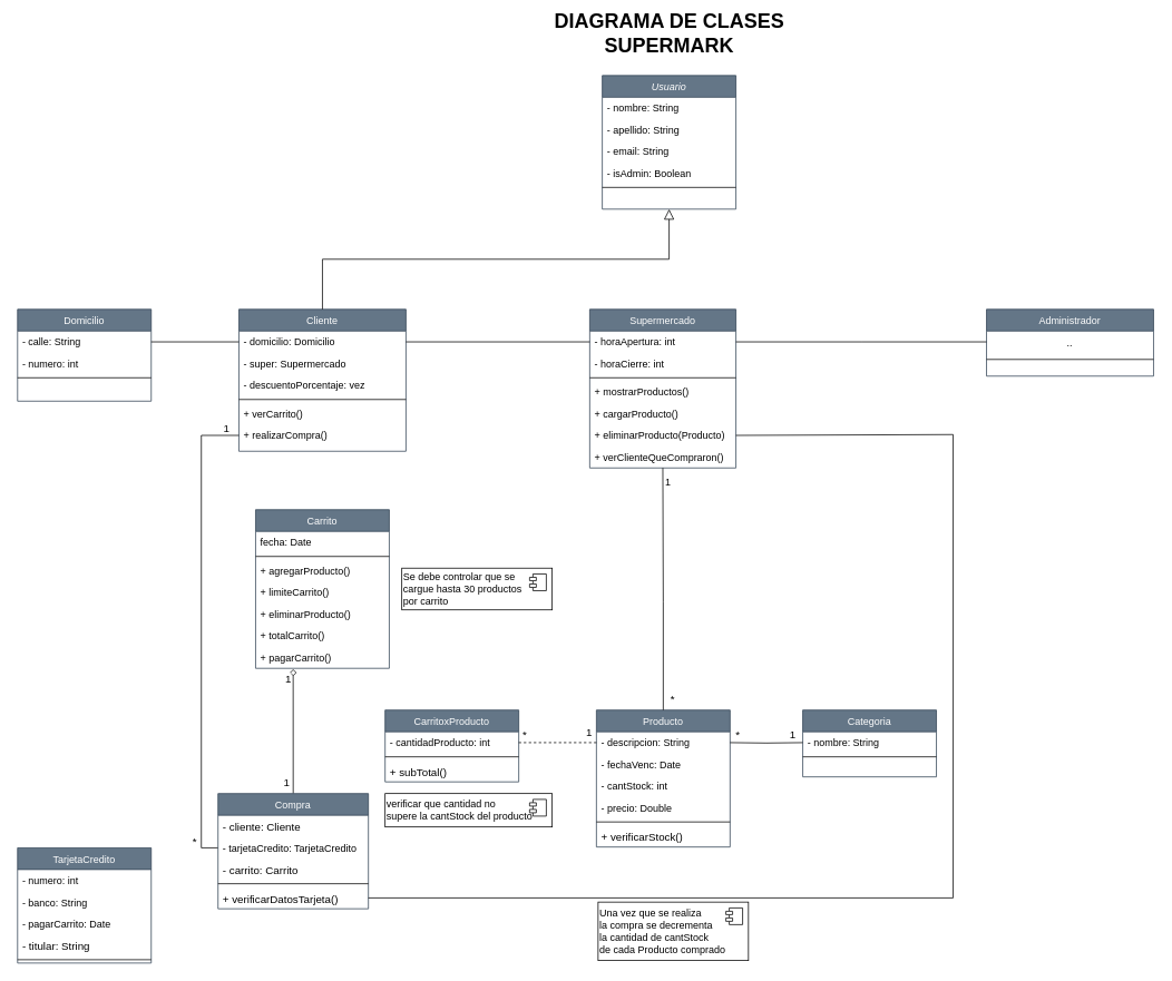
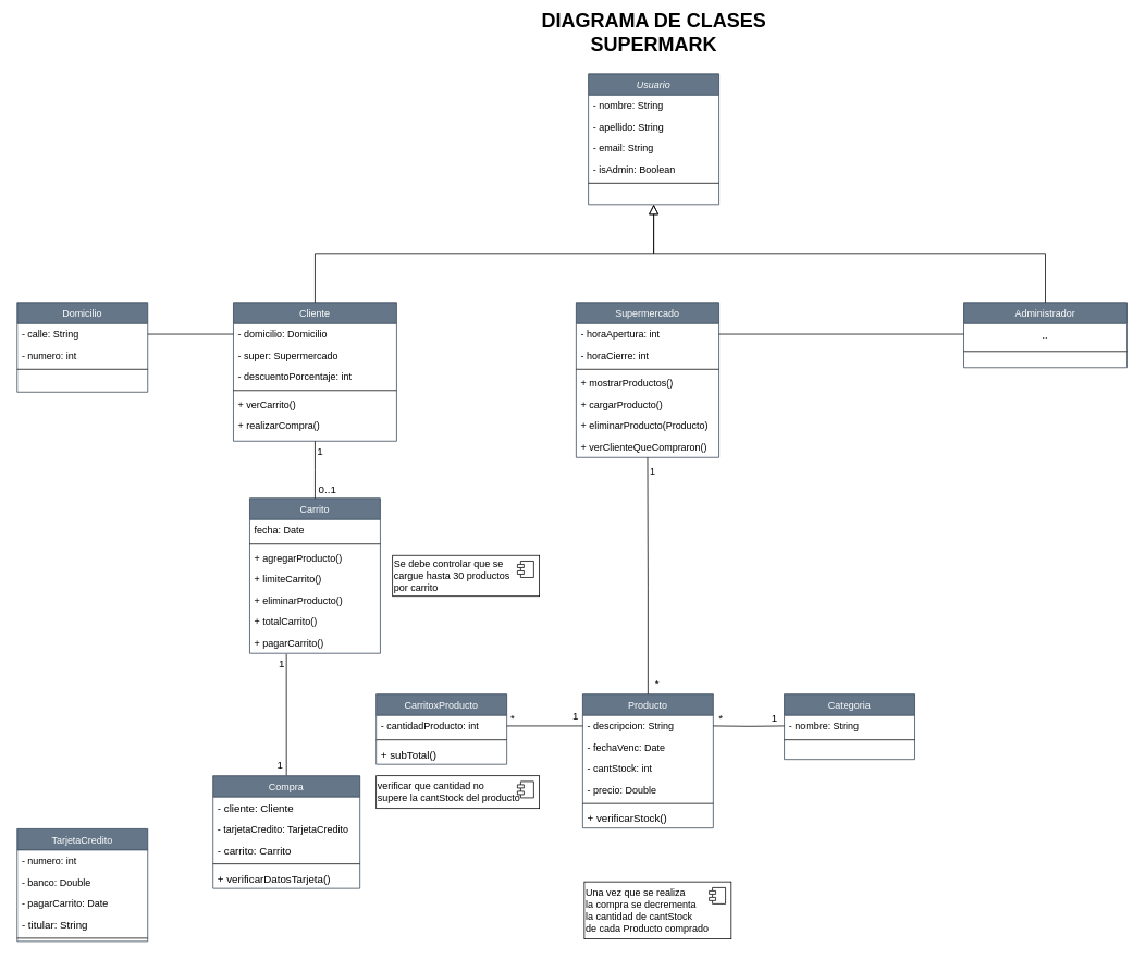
+ <mxCell id="11" value="" style="endArrow=block;endSize=10;endFill=0;shadow=0;strokeWidth=1;rounded=0;edgeStyle=elbowEdgeStyle;elbow=vertical;" edge="1" parent="1" source="8" target="2"><mxGeometry width="160" relative="1" as="geometry"><mxPoint x="380" y="213" as="sourcePoint" /><mxPoint x="380" y="213" as="targetPoint" /></mxGeometry></mxCell>
- <mxCell id="54" style="edgeStyle=orthogonalEdgeStyle;rounded=0;orthogonalLoop=1;jettySize=auto;html=1;exitX=1;exitY=0.5;exitDx=0;exitDy=0;endArrow=none;endFill=0;entryX=0;entryY=0.5;entryDx=0;entryDy=0;" edge="1" parent="1" source="13" target="32"><mxGeometry relative="1" as="geometry"><mxPoint x="660" y="370" as="targetPoint" /></mxGeometry></mxCell>
- <mxCell id="15" value="- descuentoPorcentaje: vez" style="text;strokeColor=none;fillColor=none;align=left;verticalAlign=top;spacingLeft=4;spacingRight=4;overflow=hidden;rotatable=0;points=[[0,0.5],[1,0.5]];portConstraint=eastwest;fontSize=12;" vertex="1" parent="12"><mxGeometry y="78" width="200" height="26" as="geometry" /></mxCell>
+ <mxCell id="15" value="- descuentoPorcentaje: int" style="text;strokeColor=none;fillColor=none;align=left;verticalAlign=top;spacingLeft=4;spacingRight=4;overflow=hidden;rotatable=0;points=[[0,0.5],[1,0.5]];portConstraint=eastwest;fontSize=12;" vertex="1" parent="12"><mxGeometry y="78" width="200" height="26" as="geometry" /></mxCell>
+ <mxCell id="28" value="" style="endArrow=none;shadow=0;strokeWidth=1;rounded=0;endFill=0;edgeStyle=elbowEdgeStyle;elbow=vertical;exitX=0.5;exitY=1;exitDx=0;exitDy=0;entryX=0.5;entryY=0;entryDx=0;entryDy=0;startArrow=none;startFill=0;" edge="1" parent="1" source="12" target="20"><mxGeometry x="0.5" y="41" relative="1" as="geometry"><mxPoint x="560" y="202" as="sourcePoint" /><mxPoint x="720" y="202" as="targetPoint" /><mxPoint x="-40" y="32" as="offset" /></mxGeometry></mxCell>
+ <mxCell id="29" value="&lt;font style=&quot;font-size: 13px;&quot;&gt;1&lt;/font&gt;" style="edgeLabel;html=1;align=center;verticalAlign=middle;resizable=0;points=[];fontSize=13;" connectable="0" vertex="1" parent="28"><mxGeometry x="-0.706" relative="1" as="geometry"><mxPoint x="5" y="1" as="offset" /></mxGeometry></mxCell>
+ <mxCell id="30" value="0..1" style="edgeLabel;html=1;align=center;verticalAlign=middle;resizable=0;points=[];fontSize=13;" connectable="0" vertex="1" parent="28"><mxGeometry x="0.647" y="1" relative="1" as="geometry"><mxPoint x="13" as="offset" /></mxGeometry></mxCell>
- <mxCell id="56" style="edgeStyle=orthogonalEdgeStyle;rounded=0;orthogonalLoop=1;jettySize=auto;html=1;endArrow=none;endFill=0;entryX=0;entryY=0.5;entryDx=0;entryDy=0;exitX=0;exitY=0.5;exitDx=0;exitDy=0;" edge="1" parent="1" source="64" target="18"><mxGeometry relative="1" as="geometry"><mxPoint x="270" y="469" as="targetPoint" /><mxPoint x="200" y="1000" as="sourcePoint" /></mxGeometry></mxCell>
- <mxCell id="57" value="1" style="edgeLabel;html=1;align=center;verticalAlign=middle;resizable=0;points=[];fontSize=13;" connectable="0" vertex="1" parent="56"><mxGeometry x="0.942" y="-1" relative="1" as="geometry"><mxPoint y="-11" as="offset" /></mxGeometry></mxCell>
- <mxCell id="58" value="*" style="edgeLabel;html=1;align=center;verticalAlign=middle;resizable=0;points=[];fontSize=13;" connectable="0" vertex="1" parent="56"><mxGeometry x="-0.899" relative="1" as="geometry"><mxPoint x="-9" y="-1" as="offset" /></mxGeometry></mxCell>
- <mxCell id="59" style="edgeStyle=orthogonalEdgeStyle;rounded=0;orthogonalLoop=1;jettySize=auto;html=1;exitX=0.5;exitY=0;exitDx=0;exitDy=0;fontSize=13;endArrow=diamond;endFill=0;entryX=0.281;entryY=1.038;entryDx=0;entryDy=0;entryPerimeter=0;" edge="1" parent="1" source="62" target="27"><mxGeometry relative="1" as="geometry"><mxPoint x="330" y="830" as="targetPoint" /></mxGeometry></mxCell>
+ <mxCell id="59" style="edgeStyle=orthogonalEdgeStyle;rounded=0;orthogonalLoop=1;jettySize=auto;html=1;exitX=0.5;exitY=0;exitDx=0;exitDy=0;fontSize=13;endArrow=none;endFill=0;entryX=0.281;entryY=1.038;entryDx=0;entryDy=0;entryPerimeter=0;" edge="1" parent="1" source="62" target="27"><mxGeometry relative="1" as="geometry"><mxPoint x="330" y="830" as="targetPoint" /></mxGeometry></mxCell>
- <mxCell id="72" style="edgeStyle=orthogonalEdgeStyle;rounded=0;orthogonalLoop=1;jettySize=auto;html=1;endArrow=none;endFill=0;exitX=0;exitY=0.5;exitDx=0;exitDy=0;entryX=1;entryY=0.5;entryDx=0;entryDy=0;dashed=1;" edge="1" parent="1" source="44" target="69"><mxGeometry relative="1" as="geometry"><mxPoint x="395" y="790" as="sourcePoint" /><mxPoint x="670" y="790" as="targetPoint" /></mxGeometry></mxCell>
+ <mxCell id="72" style="edgeStyle=orthogonalEdgeStyle;rounded=0;orthogonalLoop=1;jettySize=auto;html=1;endArrow=none;endFill=0;exitX=0;exitY=0.5;exitDx=0;exitDy=0;entryX=1;entryY=0.5;entryDx=0;entryDy=0;" edge="1" parent="1" source="44" target="69"><mxGeometry relative="1" as="geometry"><mxPoint x="395" y="790" as="sourcePoint" /><mxPoint x="670" y="790" as="targetPoint" /></mxGeometry></mxCell>
- <mxCell id="83" style="edgeStyle=orthogonalEdgeStyle;rounded=0;orthogonalLoop=1;jettySize=auto;html=1;exitX=1;exitY=0.5;exitDx=0;exitDy=0;fontSize=13;endArrow=none;endFill=0;entryX=1;entryY=0.5;entryDx=0;entryDy=0;" edge="1" parent="1" source="67" target="37"><mxGeometry relative="1" as="geometry"><mxPoint x="950" y="547" as="targetPoint" /><Array as="points"><mxPoint x="1140" y="1075" /><mxPoint x="1140" y="520" /></Array></mxGeometry></mxCell>
- <mxCell id="77" value="- banco: String" style="text;align=left;verticalAlign=top;spacingLeft=4;spacingRight=4;overflow=hidden;rotatable=0;points=[[0,0.5],[1,0.5]];portConstraint=eastwest;rounded=0;shadow=0;html=0;" vertex="1" parent="75"><mxGeometry y="52" width="160" height="26" as="geometry" /></mxCell>
+ <mxCell id="77" value="- banco: Double" style="text;align=left;verticalAlign=top;spacingLeft=4;spacingRight=4;overflow=hidden;rotatable=0;points=[[0,0.5],[1,0.5]];portConstraint=eastwest;rounded=0;shadow=0;html=0;" vertex="1" parent="75"><mxGeometry y="52" width="160" height="26" as="geometry" /></mxCell>
